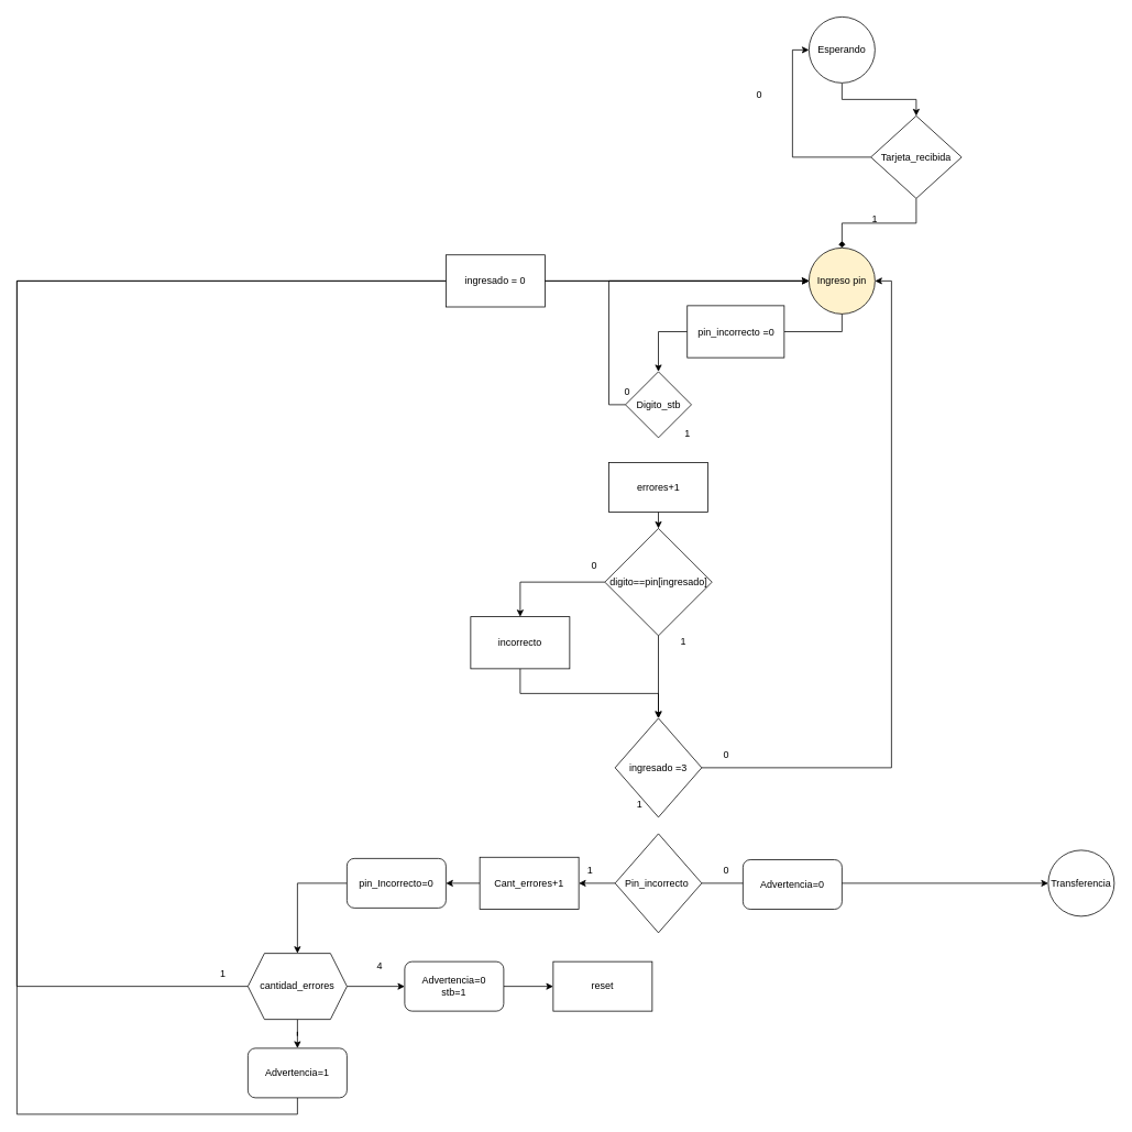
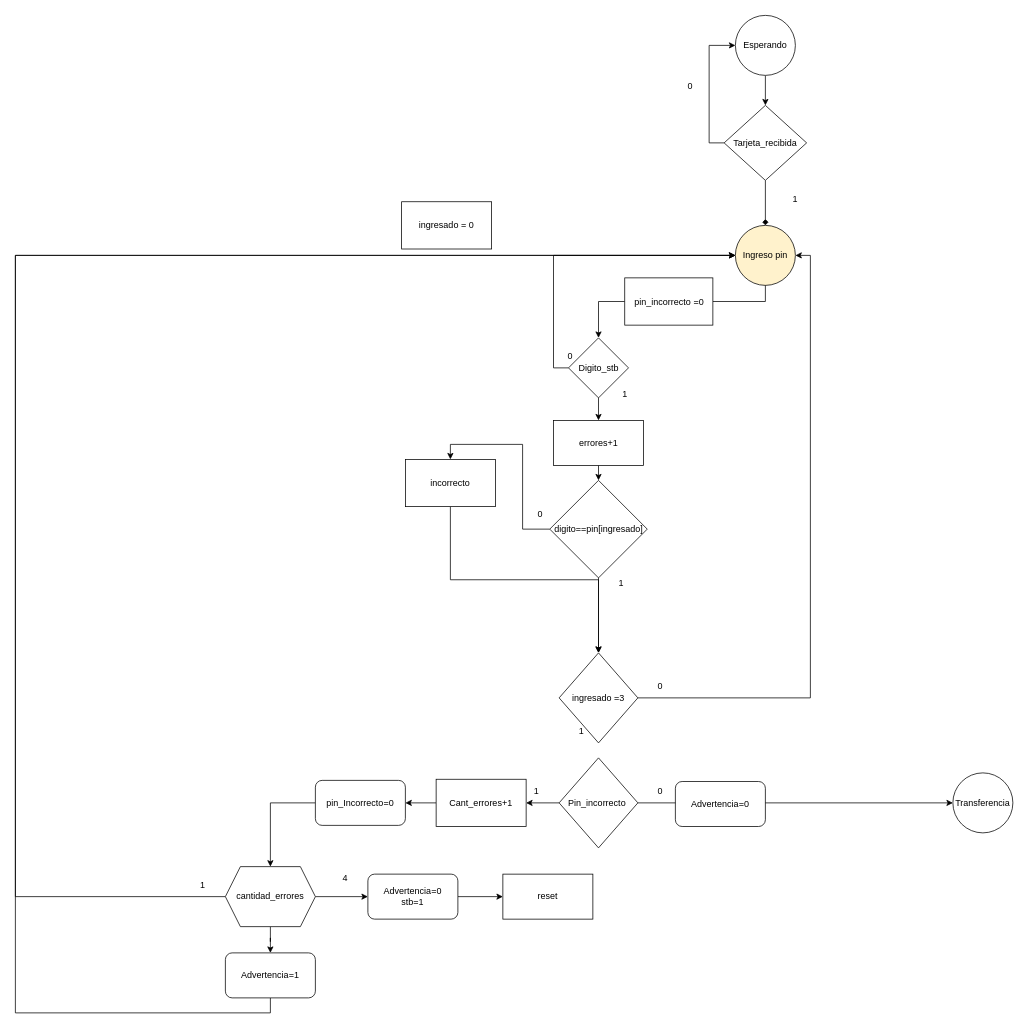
- <mxCell id="6" value="Tarjeta_recibida" style="rhombus;whiteSpace=wrap;html=1;" parent="1" vertex="1"><mxGeometry x="1055" y="140" width="110" height="100" as="geometry" /></mxCell>
+ <mxCell id="6" value="Tarjeta_recibida" style="rhombus;whiteSpace=wrap;html=1;" parent="1" vertex="1"><mxGeometry x="965" y="140" width="110" height="100" as="geometry" /></mxCell>
- <mxCell id="51" value="ingresado = 0" style="rounded=0;whiteSpace=wrap;html=1;" parent="1" vertex="1"><mxGeometry x="540" y="308.5" width="120" height="63" as="geometry" /></mxCell>
+ <mxCell id="51" value="ingresado = 0" style="rounded=0;whiteSpace=wrap;html=1;" parent="1" vertex="1"><mxGeometry x="535" y="268.5" width="120" height="63" as="geometry" /></mxCell>
+ <mxCell id="12" style="edgeStyle=orthogonalEdgeStyle;rounded=0;orthogonalLoop=1;jettySize=auto;html=1;exitX=0.5;exitY=1;exitDx=0;exitDy=0;entryX=0.5;entryY=0;entryDx=0;entryDy=0;" parent="1" source="31" target="25" edge="1"><mxGeometry relative="1" as="geometry" /></mxCell>
- <mxCell id="23" value="incorrecto" style="rounded=0;whiteSpace=wrap;html=1;" parent="1" vertex="1"><mxGeometry x="570" y="747" width="120" height="63" as="geometry" /></mxCell>
+ <mxCell id="23" value="incorrecto" style="rounded=0;whiteSpace=wrap;html=1;" parent="1" vertex="1"><mxGeometry x="540" y="612" width="120" height="63" as="geometry" /></mxCell>
